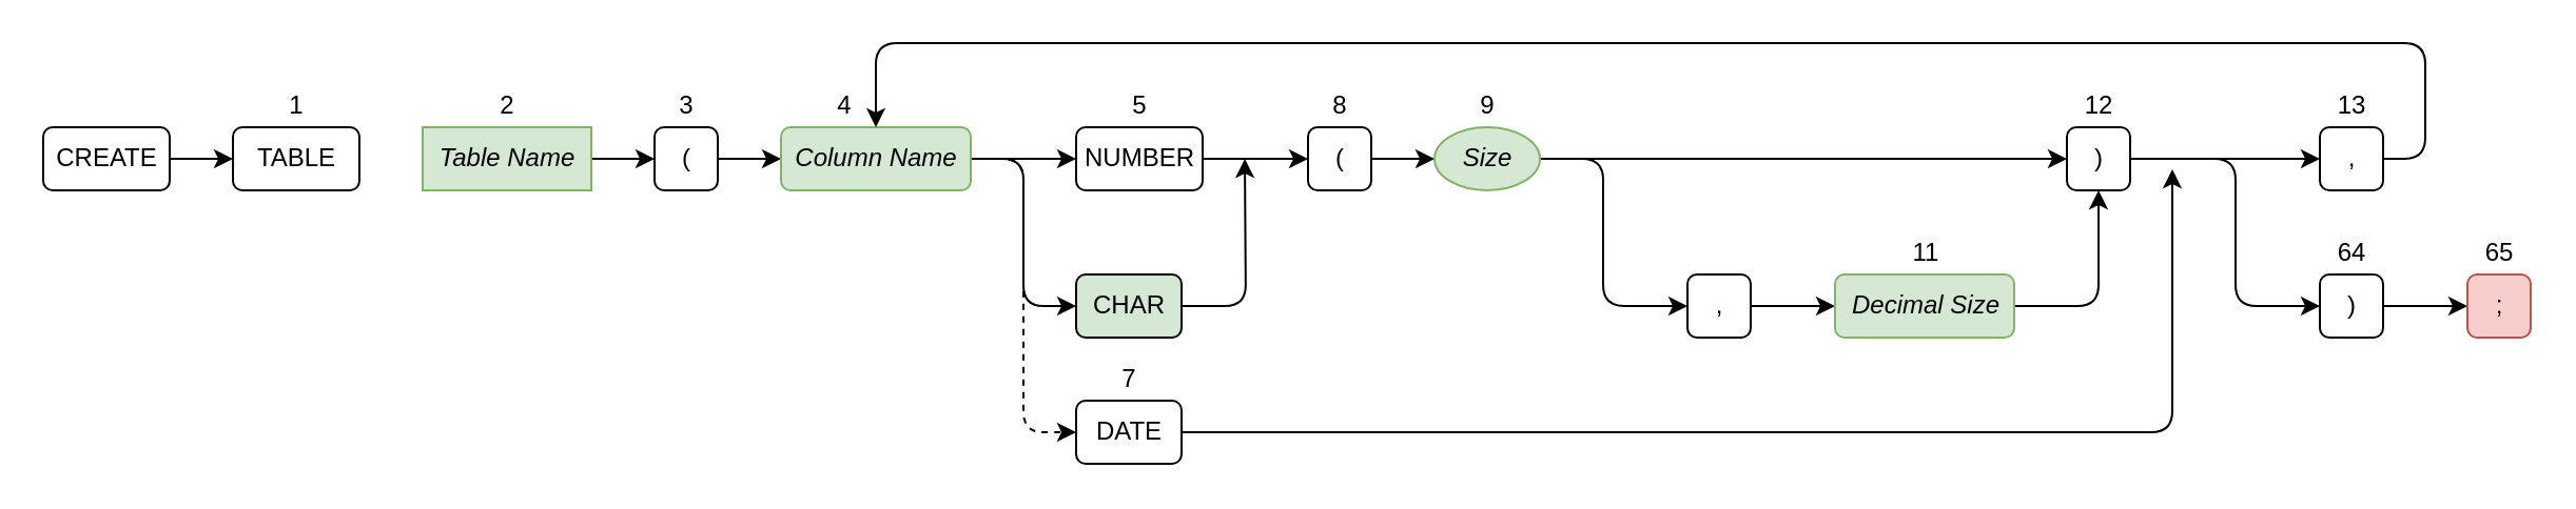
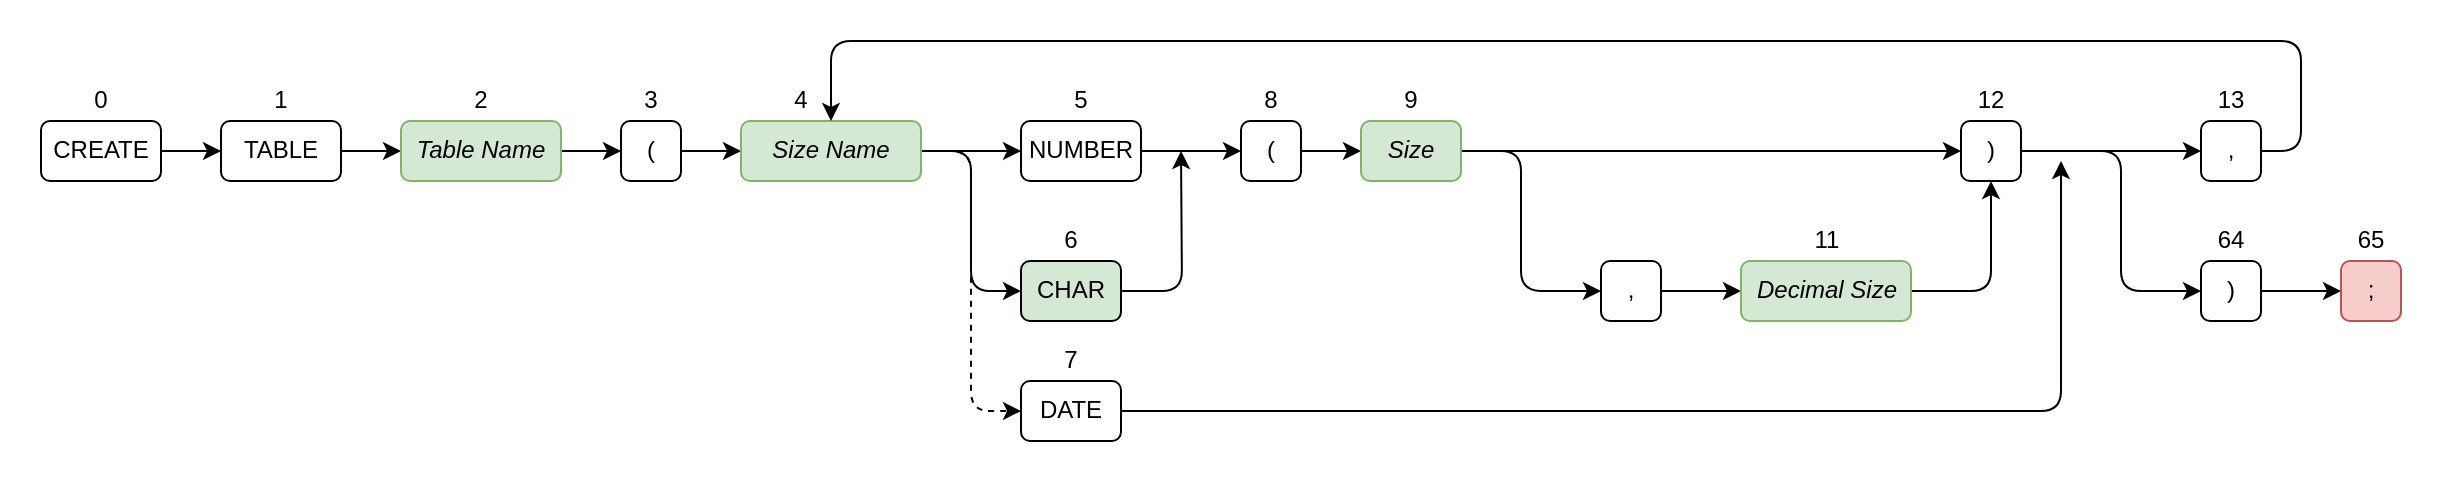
+ <mxCell id="4" value="0" style="text;html=1;align=center;verticalAlign=middle;resizable=0;points=[];autosize=1;rounded=1;" parent="1" vertex="1"><mxGeometry x="40" y="40" width="20" height="20" as="geometry" /></mxCell>
+ <mxCell id="5" style="edgeStyle=orthogonalEdgeStyle;orthogonalLoop=1;jettySize=auto;html=1;exitX=1;exitY=0.5;exitDx=0;exitDy=0;entryX=0;entryY=0.5;entryDx=0;entryDy=0;" parent="1" source="6" target="9" edge="1"><mxGeometry relative="1" as="geometry" /></mxCell>
- <mxCell id="9" value="&lt;i&gt;Table Name&lt;/i&gt;" style="html=1;fillColor=#d5e8d4;strokeColor=#82b366;rounded=0;" parent="1" vertex="1"><mxGeometry x="200" y="60" width="80" height="30" as="geometry" /></mxCell>
+ <mxCell id="9" value="&lt;i&gt;Table Name&lt;/i&gt;" style="html=1;fillColor=#d5e8d4;strokeColor=#82b366;rounded=1;" parent="1" vertex="1"><mxGeometry x="200" y="60" width="80" height="30" as="geometry" /></mxCell>
- <mxCell id="17" value="&lt;i&gt;Column Name&lt;/i&gt;" style="html=1;fillColor=#d5e8d4;strokeColor=#82b366;rounded=1;" parent="1" vertex="1"><mxGeometry x="370" y="60" width="90" height="30" as="geometry" /></mxCell>
+ <mxCell id="17" value="&lt;i&gt;Size Name&lt;/i&gt;" style="html=1;fillColor=#d5e8d4;strokeColor=#82b366;rounded=1;" parent="1" vertex="1"><mxGeometry x="370" y="60" width="90" height="30" as="geometry" /></mxCell>
- <mxCell id="30" value="&lt;i&gt;Size&lt;/i&gt;" style="ellipse;html=1;fillColor=#d5e8d4;strokeColor=#82b366;" parent="1" vertex="1"><mxGeometry x="680" y="60" width="50" height="30" as="geometry" /></mxCell>
+ <mxCell id="30" value="&lt;i&gt;Size&lt;/i&gt;" style="html=1;fillColor=#d5e8d4;strokeColor=#82b366;rounded=1;" parent="1" vertex="1"><mxGeometry x="680" y="60" width="50" height="30" as="geometry" /></mxCell>
+ <mxCell id="24" value="6" style="text;html=1;align=center;verticalAlign=middle;resizable=0;points=[];autosize=1;rounded=1;" parent="1" vertex="1"><mxGeometry x="525" y="110" width="20" height="20" as="geometry" /></mxCell>
